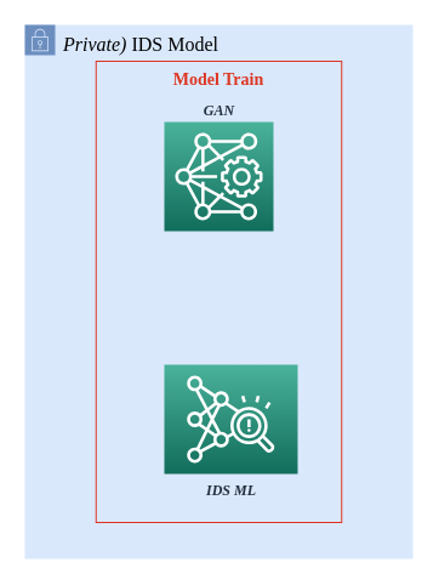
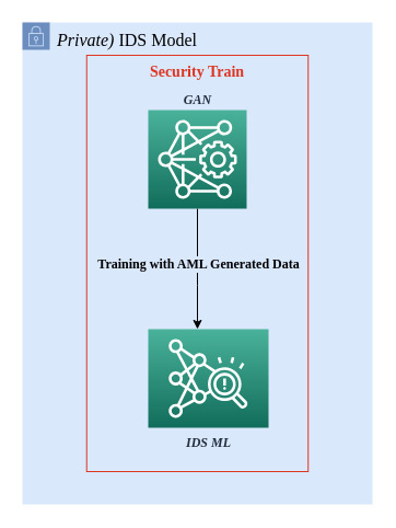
- <mxCell id="3" value="Model Train" style="fillColor=none;strokeColor=#DD3522;verticalAlign=top;fontStyle=1;fontColor=#DD3522;fontFamily=robot;fontSize=14;" parent="2" vertex="1"><mxGeometry x="58.75" y="30" width="202.5" height="380" as="geometry" /></mxCell>
+ <mxCell id="3" value="Security Train" style="fillColor=none;strokeColor=#DD3522;verticalAlign=top;fontStyle=1;fontColor=#DD3522;fontFamily=robot;fontSize=14;" parent="2" vertex="1"><mxGeometry x="58.75" y="30" width="202.5" height="380" as="geometry" /></mxCell>
+ <mxCell id="5" style="edgeStyle=orthogonalEdgeStyle;rounded=0;orthogonalLoop=1;jettySize=auto;html=1;" parent="2" source="7" target="4" edge="1"><mxGeometry relative="1" as="geometry"><Array as="points"><mxPoint x="160" y="240" /><mxPoint x="160" y="240" /></Array></mxGeometry></mxCell>
+ <mxCell id="6" value="Training with AML Generated Data" style="edgeLabel;html=1;align=center;verticalAlign=middle;resizable=0;points=[];labelBackgroundColor=#DAE8FC;fontStyle=1;fontFamily=robot;fontSize=12;" parent="5" vertex="1" connectable="0"><mxGeometry x="-0.218" y="-1" relative="1" as="geometry"><mxPoint x="1" y="7" as="offset" /></mxGeometry></mxCell>
